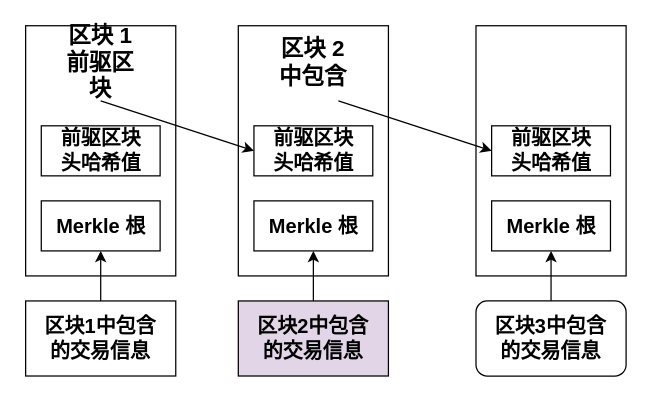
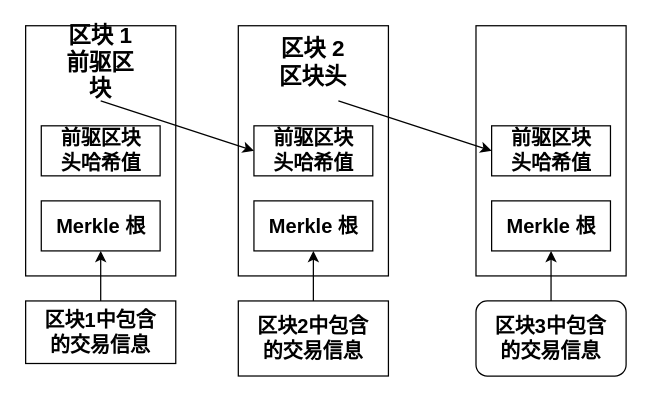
- <mxCell id="10" value="&lt;font style=&quot;font-size: 18px&quot;&gt;&lt;b&gt;区块 2&lt;br&gt;中包含&lt;br&gt;&lt;/b&gt;&lt;/font&gt;" style="text;html=1;strokeColor=none;fillColor=none;align=center;verticalAlign=middle;whiteSpace=wrap;rounded=0;" vertex="1" parent="8"><mxGeometry x="25" width="70" height="60" as="geometry" /></mxCell>
+ <mxCell id="10" value="&lt;font style=&quot;font-size: 18px&quot;&gt;&lt;b&gt;区块 2&lt;br&gt;区块头&lt;br&gt;&lt;/b&gt;&lt;/font&gt;" style="text;html=1;strokeColor=none;fillColor=none;align=center;verticalAlign=middle;whiteSpace=wrap;rounded=0;" vertex="1" parent="8"><mxGeometry x="25" width="70" height="60" as="geometry" /></mxCell>
- <mxCell id="7" value="&lt;b&gt;&lt;font style=&quot;font-size: 16px&quot;&gt;区块1中包含&lt;br&gt;的交易信息&lt;/font&gt;&lt;/b&gt;" style="rounded=0;whiteSpace=wrap;html=1;" vertex="1" parent="1"><mxGeometry x="20" y="240" width="120" height="60" as="geometry" /></mxCell>
+ <mxCell id="7" value="&lt;b&gt;&lt;font style=&quot;font-size: 16px&quot;&gt;区块1中包含&lt;br&gt;的交易信息&lt;/font&gt;&lt;/b&gt;" style="rounded=0;whiteSpace=wrap;html=1;" vertex="1" parent="1"><mxGeometry x="20" y="240" width="120" height="50" as="geometry" /></mxCell>
- <mxCell id="14" value="&lt;b&gt;&lt;font style=&quot;font-size: 16px&quot;&gt;区块2中包含&lt;br&gt;的交易信息&lt;/font&gt;&lt;/b&gt;" style="rounded=0;whiteSpace=wrap;html=1;fillColor=#e1d5e7;" vertex="1" parent="8"><mxGeometry y="220" width="120" height="60" as="geometry" /></mxCell>
+ <mxCell id="14" value="&lt;b&gt;&lt;font style=&quot;font-size: 16px&quot;&gt;区块2中包含&lt;br&gt;的交易信息&lt;/font&gt;&lt;/b&gt;" style="rounded=0;whiteSpace=wrap;html=1;" vertex="1" parent="8"><mxGeometry y="220" width="120" height="60" as="geometry" /></mxCell>
